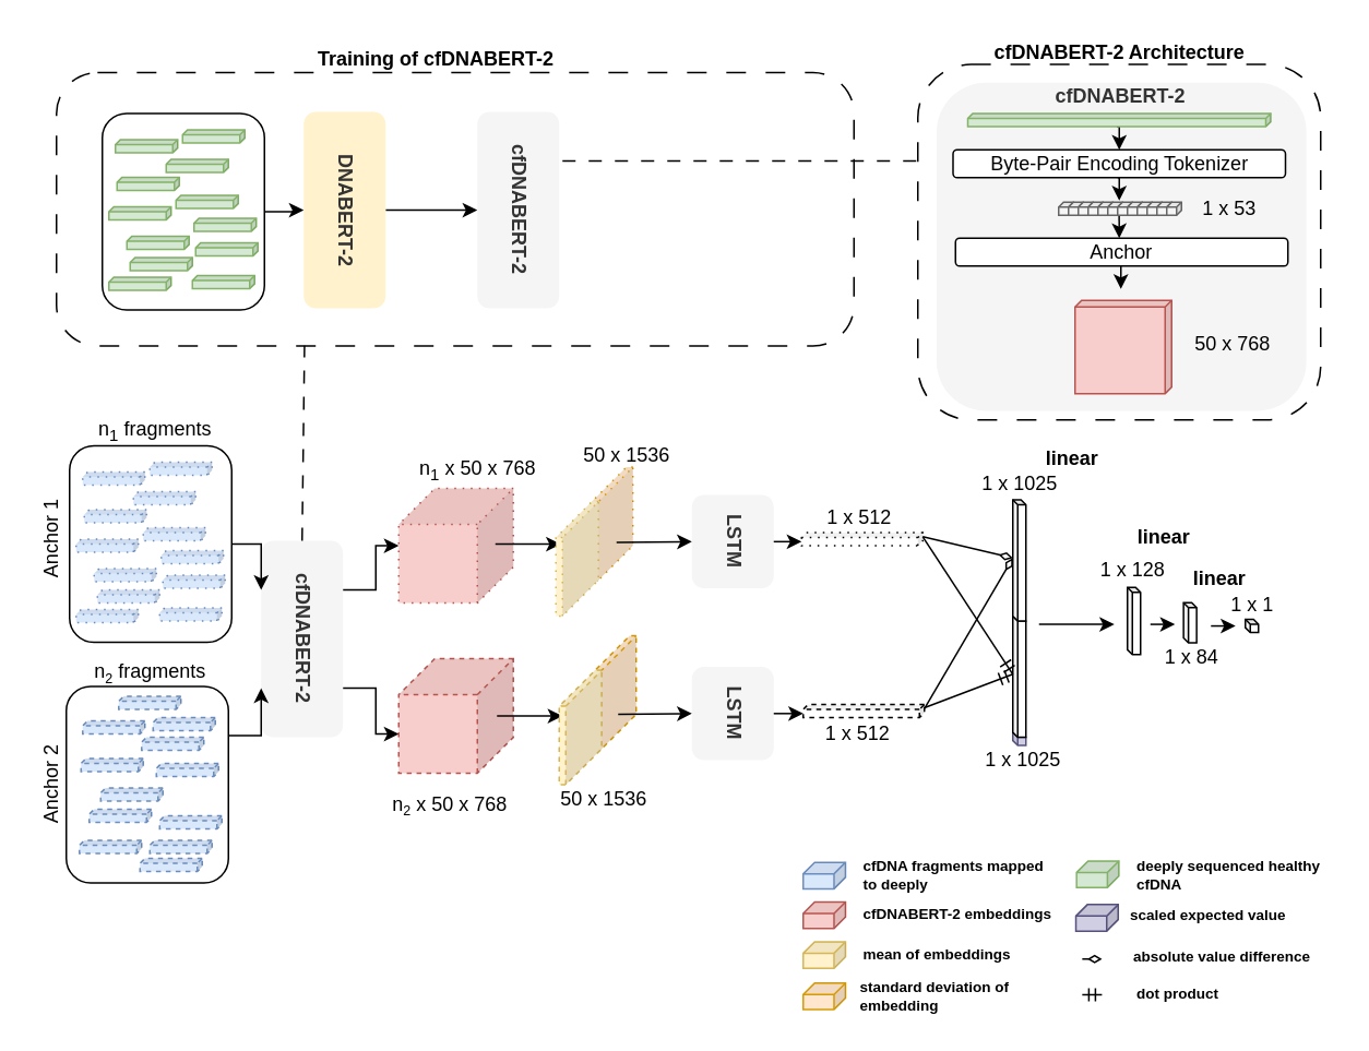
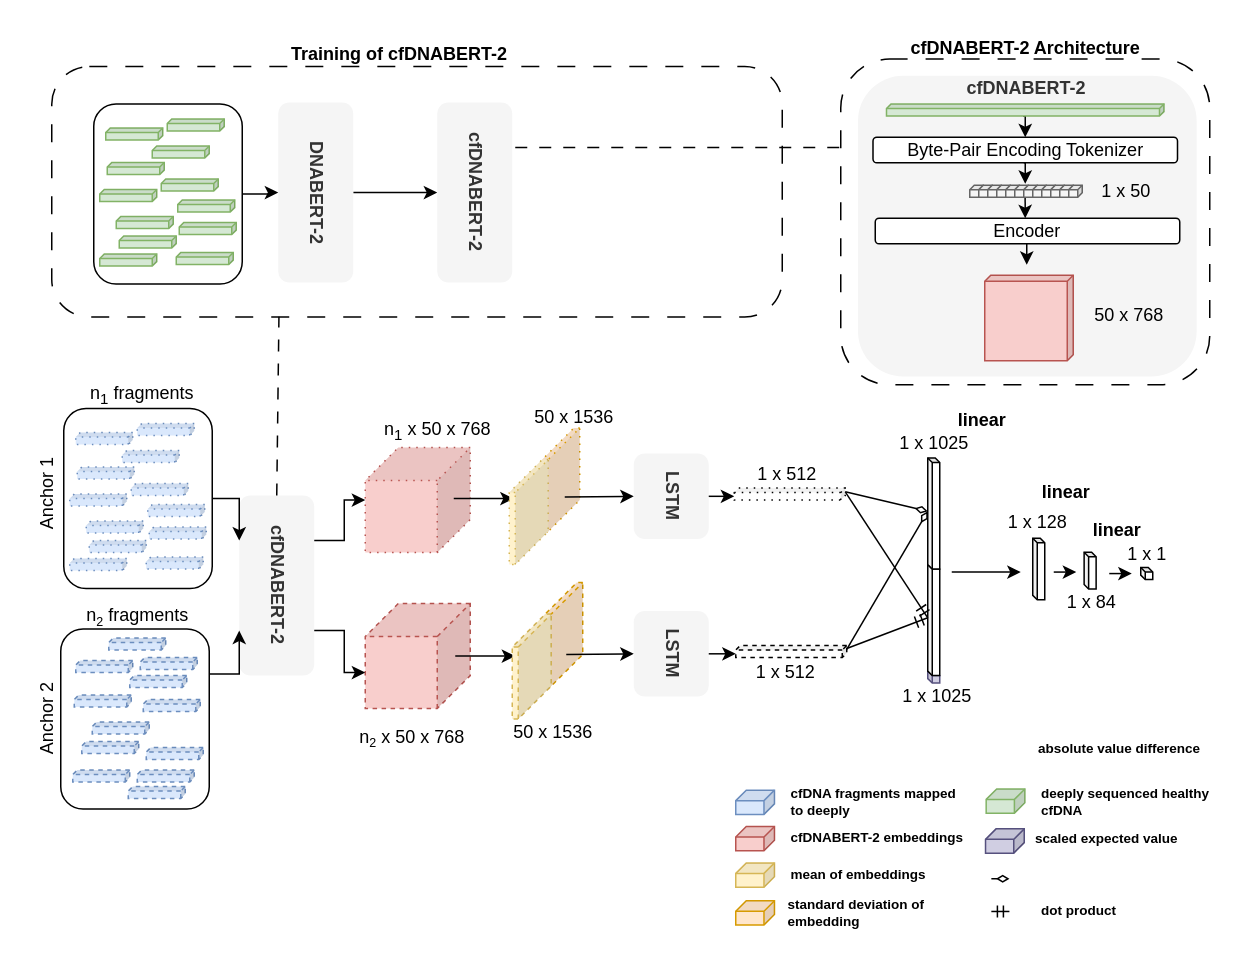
- <mxCell id="127" value="1 x 53" style="text;html=1;strokeColor=none;fillColor=none;align=center;verticalAlign=middle;whiteSpace=wrap;rounded=0;container=0;" parent="1" vertex="1"><mxGeometry x="701" y="112" width="99" height="30" as="geometry" /></mxCell>
+ <mxCell id="127" value="1 x 50" style="text;html=1;strokeColor=none;fillColor=none;align=center;verticalAlign=middle;whiteSpace=wrap;rounded=0;container=0;" parent="1" vertex="1"><mxGeometry x="701" y="112" width="99" height="30" as="geometry" /></mxCell>
- <mxCell id="12" value="DNABERT-2" style="rounded=1;whiteSpace=wrap;html=1;textDirection=vertical-rl;fontStyle=1;fillColor=#fff2cc;fontColor=#333333;strokeColor=none;container=0;" parent="1" vertex="1"><mxGeometry x="185" y="67.88" width="50" height="120" as="geometry" /></mxCell>
+ <mxCell id="12" value="DNABERT-2" style="rounded=1;whiteSpace=wrap;html=1;textDirection=vertical-rl;fontStyle=1;fillColor=#f5f5f5;fontColor=#333333;strokeColor=none;container=0;" parent="1" vertex="1"><mxGeometry x="185" y="67.88" width="50" height="120" as="geometry" /></mxCell>
- <mxCell id="111" value="Anchor" style="rounded=1;whiteSpace=wrap;html=1;" parent="1" vertex="1"><mxGeometry x="583" y="145" width="203" height="17" as="geometry" /></mxCell>
+ <mxCell id="111" value="Encoder" style="rounded=1;whiteSpace=wrap;html=1;" parent="1" vertex="1"><mxGeometry x="583" y="145" width="203" height="17" as="geometry" /></mxCell>
- <mxCell id="95" value="absolute value difference&amp;nbsp;" style="text;html=1;strokeColor=none;fillColor=none;align=left;verticalAlign=middle;whiteSpace=wrap;rounded=0;fontStyle=1;container=0;fontSize=9;" parent="1" vertex="1"><mxGeometry x="689.657" y="574.767" width="118.761" height="19.307" as="geometry" /></mxCell>
+ <mxCell id="95" value="absolute value difference&amp;nbsp;" style="text;html=1;strokeColor=none;fillColor=none;align=left;verticalAlign=middle;whiteSpace=wrap;rounded=0;fontStyle=1;container=0;fontSize=9;" parent="1" vertex="1"><mxGeometry x="689.657" y="489.767" width="118.761" height="19.307" as="geometry" /></mxCell>
